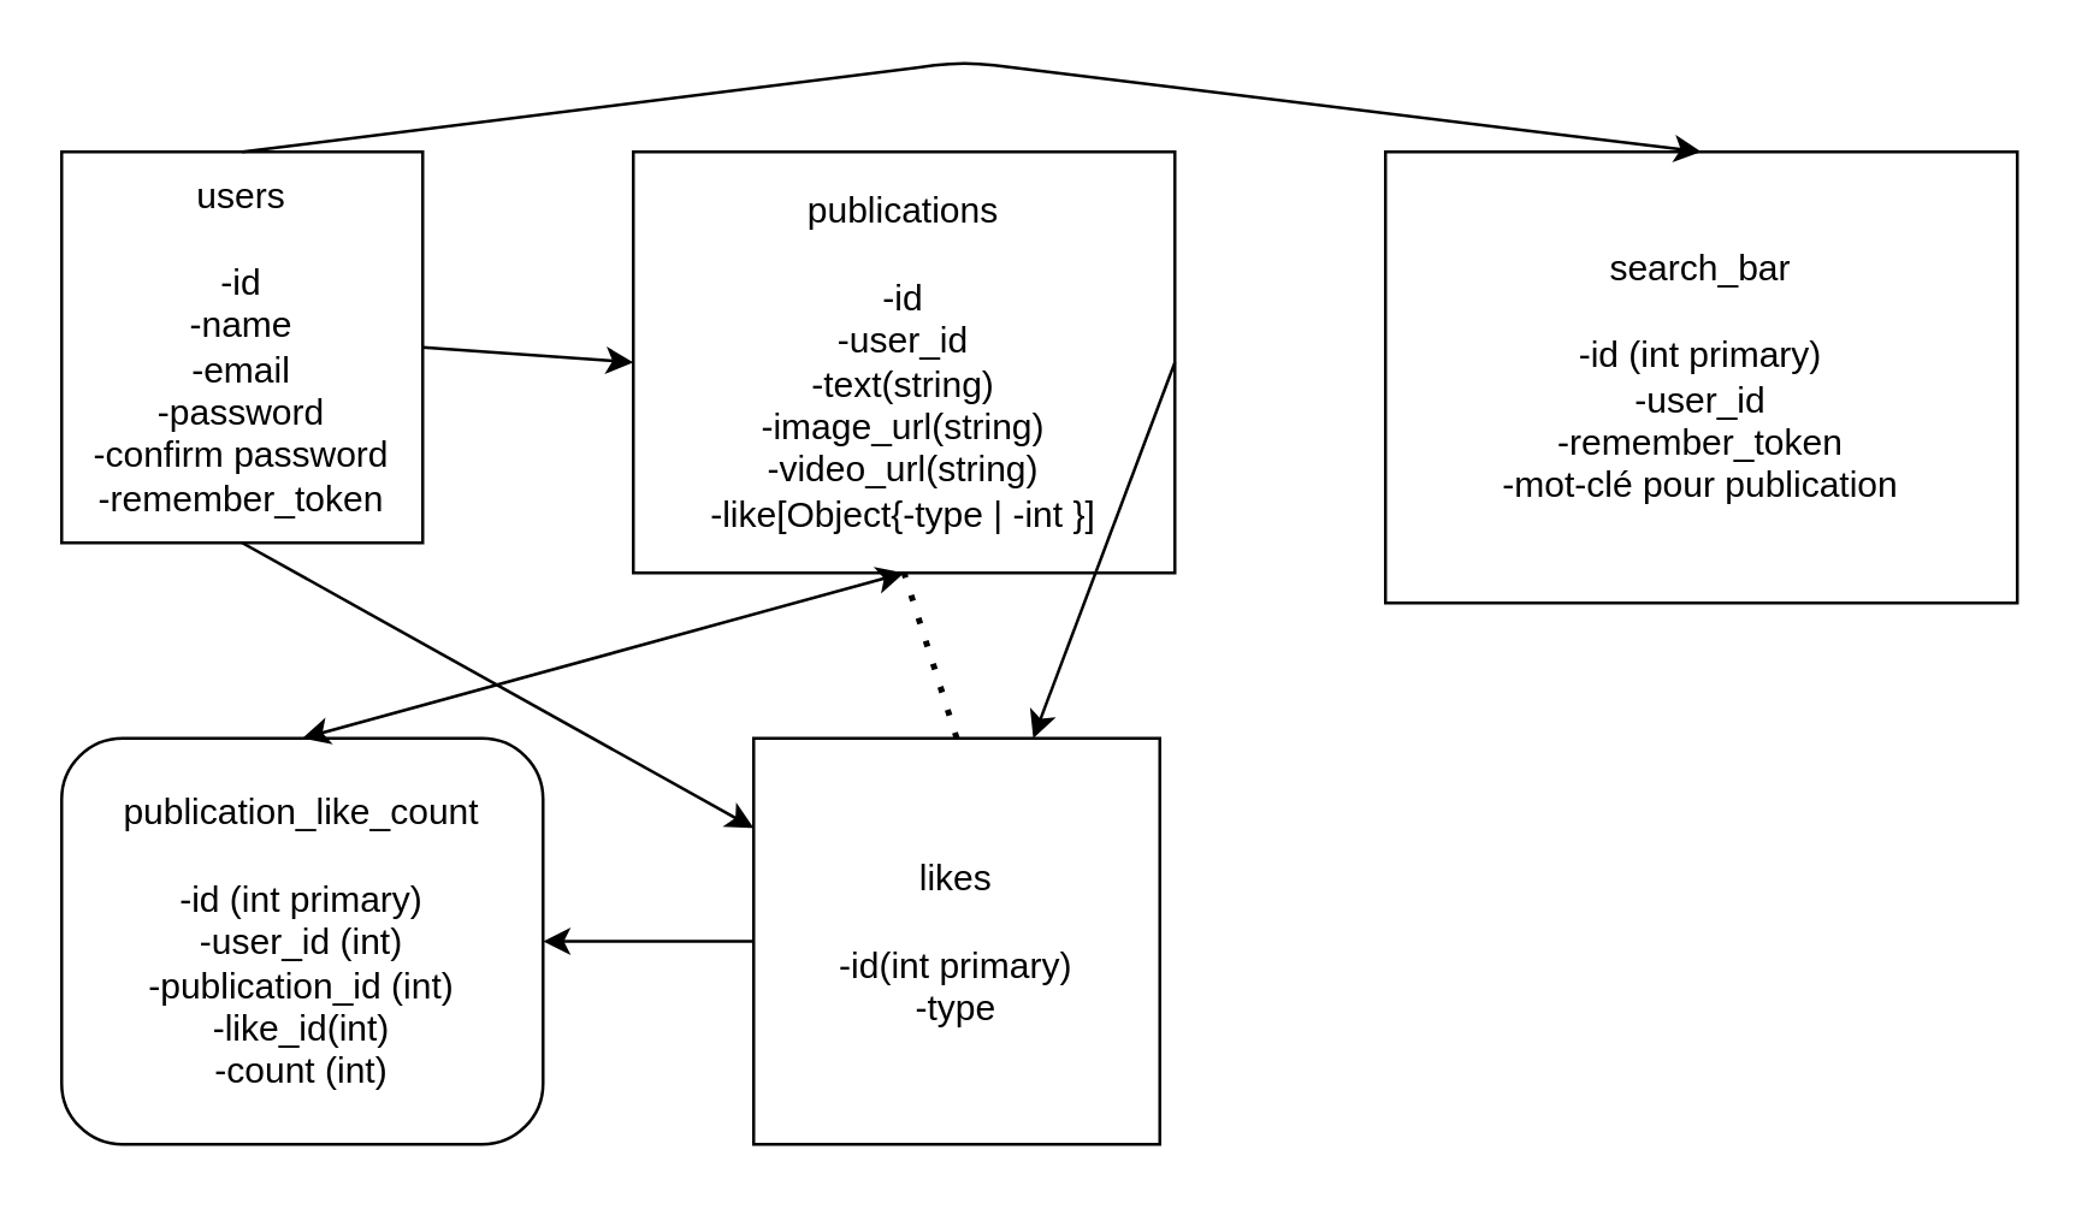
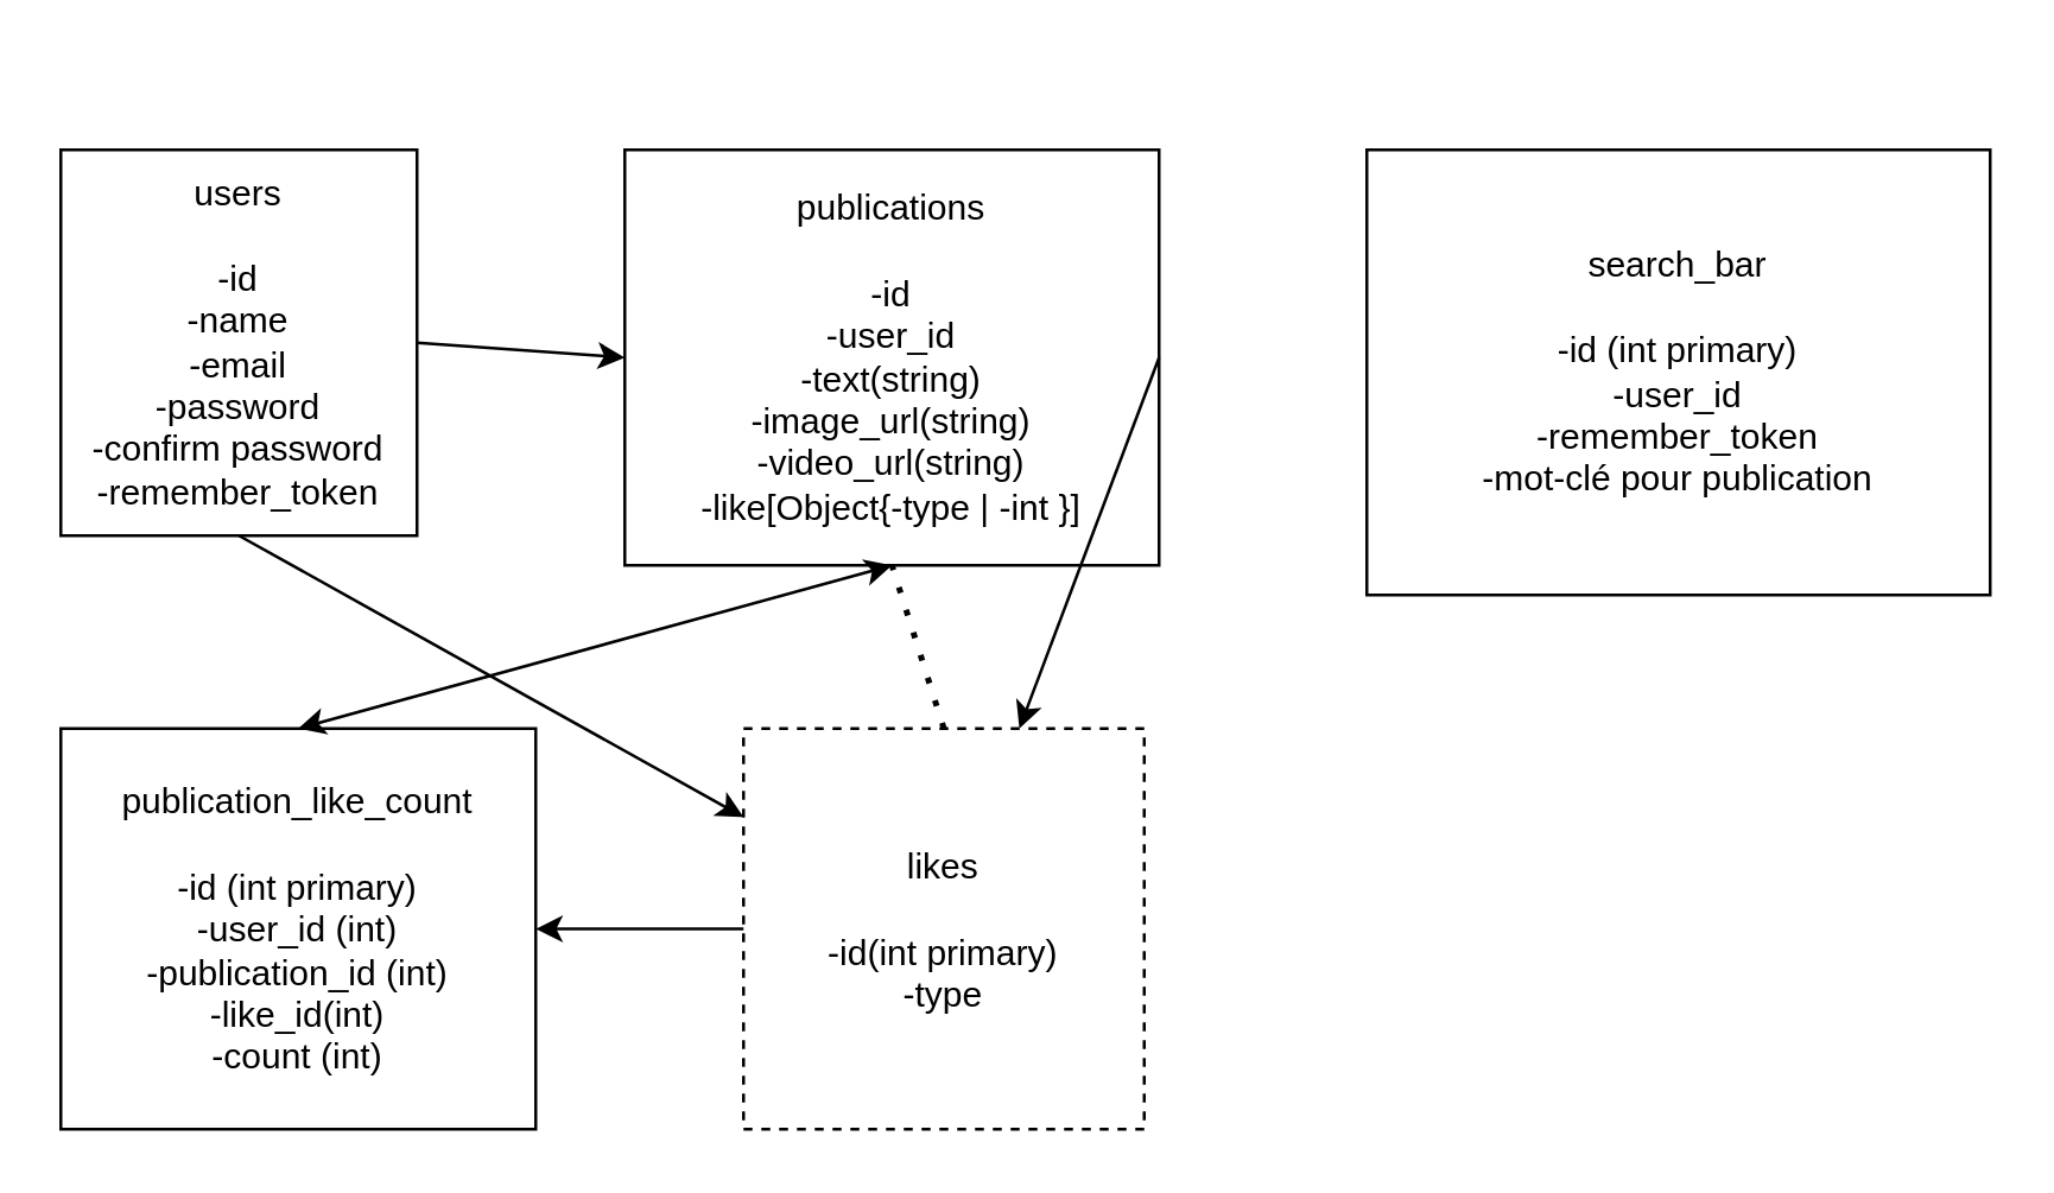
- <mxCell id="12" value="" style="endArrow=classic;html=1;entryX=0.5;entryY=0;entryDx=0;entryDy=0;exitX=0.5;exitY=0;exitDx=0;exitDy=0;" parent="1" source="2" target="11" edge="1"><mxGeometry width="50" height="50" relative="1" as="geometry"><mxPoint x="290" y="40" as="sourcePoint" /><mxPoint x="380" y="140" as="targetPoint" /><Array as="points"><mxPoint x="320" y="20" /></Array></mxGeometry></mxCell>
- <mxCell id="4" value="publication_like_count&lt;br&gt;&lt;br&gt;-id (int primary)&lt;br&gt;-user_id (int)&lt;br&gt;-publication_id (int)&lt;br&gt;-like_id(int)&lt;br&gt;-count (int)" style="whiteSpace=wrap;html=1;rounded=1;" parent="1" vertex="1"><mxGeometry x="20" y="245" width="160" height="135" as="geometry" /></mxCell>
+ <mxCell id="4" value="publication_like_count&lt;br&gt;&lt;br&gt;-id (int primary)&lt;br&gt;-user_id (int)&lt;br&gt;-publication_id (int)&lt;br&gt;-like_id(int)&lt;br&gt;-count (int)" style="rounded=0;whiteSpace=wrap;html=1;" parent="1" vertex="1"><mxGeometry x="20" y="245" width="160" height="135" as="geometry" /></mxCell>
- <mxCell id="8" value="likes&lt;br&gt;&lt;br&gt;-id(int primary)&lt;br&gt;-type" style="whiteSpace=wrap;html=1;aspect=fixed;" parent="1" vertex="1"><mxGeometry x="250" y="245" width="135" height="135" as="geometry" /></mxCell>
+ <mxCell id="8" value="likes&lt;br&gt;&lt;br&gt;-id(int primary)&lt;br&gt;-type" style="whiteSpace=wrap;html=1;aspect=fixed;dashed=1;" parent="1" vertex="1"><mxGeometry x="250" y="245" width="135" height="135" as="geometry" /></mxCell>
